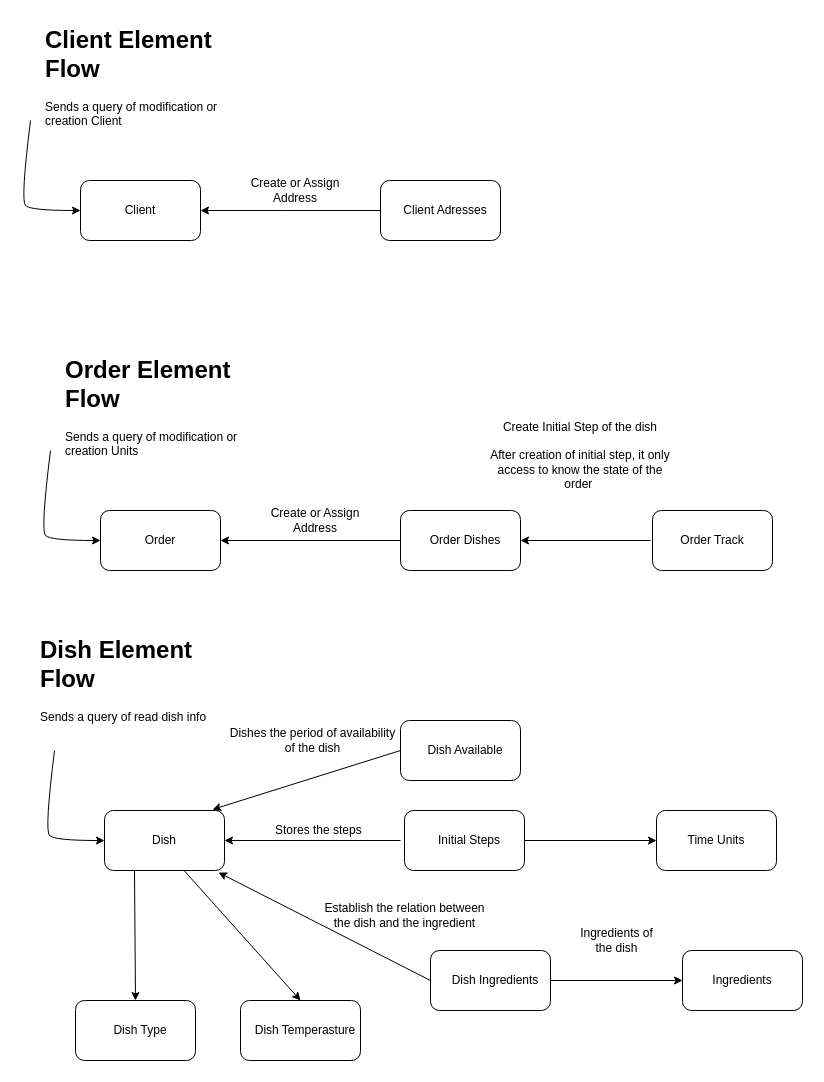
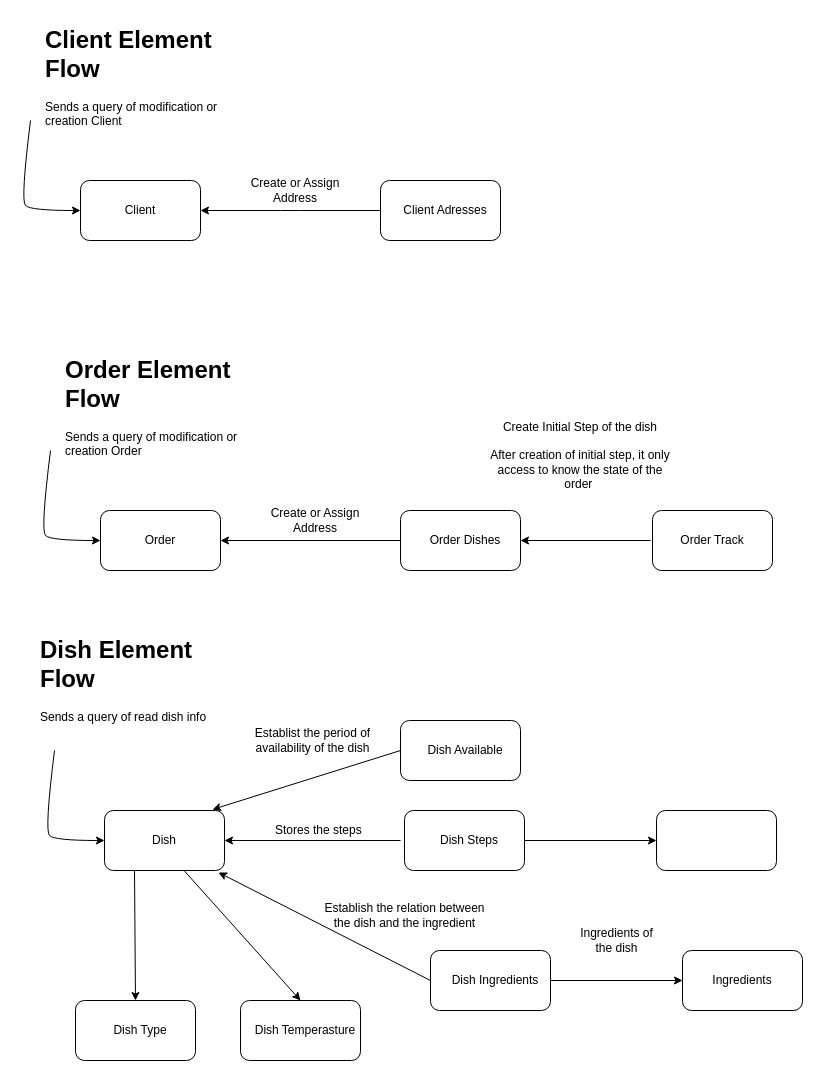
- <mxCell id="17" value="&lt;h1&gt;Order Element Flow&lt;/h1&gt;&lt;p&gt;Sends a query of modification or creation Units&lt;/p&gt;" style="text;html=1;strokeColor=none;fillColor=none;spacing=5;spacingTop=-20;whiteSpace=wrap;overflow=hidden;rounded=0;" vertex="1" parent="1"><mxGeometry x="60" y="350" width="190" height="120" as="geometry" /></mxCell>
+ <mxCell id="17" value="&lt;h1&gt;Order Element Flow&lt;/h1&gt;&lt;p&gt;Sends a query of modification or creation Order&lt;/p&gt;" style="text;html=1;strokeColor=none;fillColor=none;spacing=5;spacingTop=-20;whiteSpace=wrap;overflow=hidden;rounded=0;" vertex="1" parent="1"><mxGeometry x="60" y="350" width="190" height="120" as="geometry" /></mxCell>
- <mxCell id="47" value="Dishes the period of availability of the dish" style="text;html=1;strokeColor=none;fillColor=none;align=center;verticalAlign=middle;whiteSpace=wrap;rounded=0;" vertex="1" parent="1"><mxGeometry x="225" y="710" width="175" height="60" as="geometry" /></mxCell>
+ <mxCell id="47" value="Establist the period of availability of the dish" style="text;html=1;strokeColor=none;fillColor=none;align=center;verticalAlign=middle;whiteSpace=wrap;rounded=0;" vertex="1" parent="1"><mxGeometry x="225" y="710" width="175" height="60" as="geometry" /></mxCell>
- <mxCell id="26" value="Initial Steps" style="text;html=1;strokeColor=none;fillColor=none;align=center;verticalAlign=middle;whiteSpace=wrap;rounded=0;" vertex="1" parent="1"><mxGeometry x="414" y="830" width="110" height="20" as="geometry" /></mxCell>
+ <mxCell id="26" value="Dish Steps" style="text;html=1;strokeColor=none;fillColor=none;align=center;verticalAlign=middle;whiteSpace=wrap;rounded=0;" vertex="1" parent="1"><mxGeometry x="414" y="830" width="110" height="20" as="geometry" /></mxCell>
- <mxCell id="31" value="Time Units" style="text;html=1;strokeColor=none;fillColor=none;align=center;verticalAlign=middle;whiteSpace=wrap;rounded=0;" vertex="1" parent="1"><mxGeometry x="677" y="830" width="78" height="20" as="geometry" /></mxCell>
